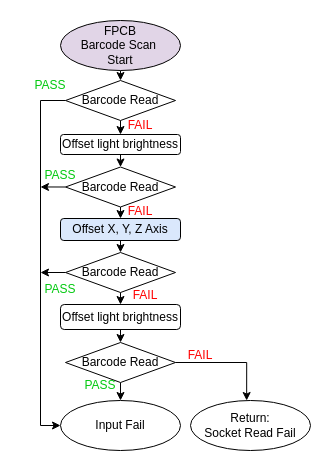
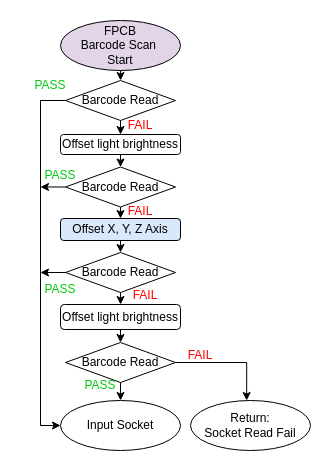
- <mxCell id="7" value="Input Fail" style="ellipse;whiteSpace=wrap;html=1;" vertex="1" parent="1"><mxGeometry x="60" y="400" width="120" height="50" as="geometry" /></mxCell>
+ <mxCell id="7" value="Input Socket" style="ellipse;whiteSpace=wrap;html=1;" vertex="1" parent="1"><mxGeometry x="60" y="400" width="120" height="50" as="geometry" /></mxCell>
